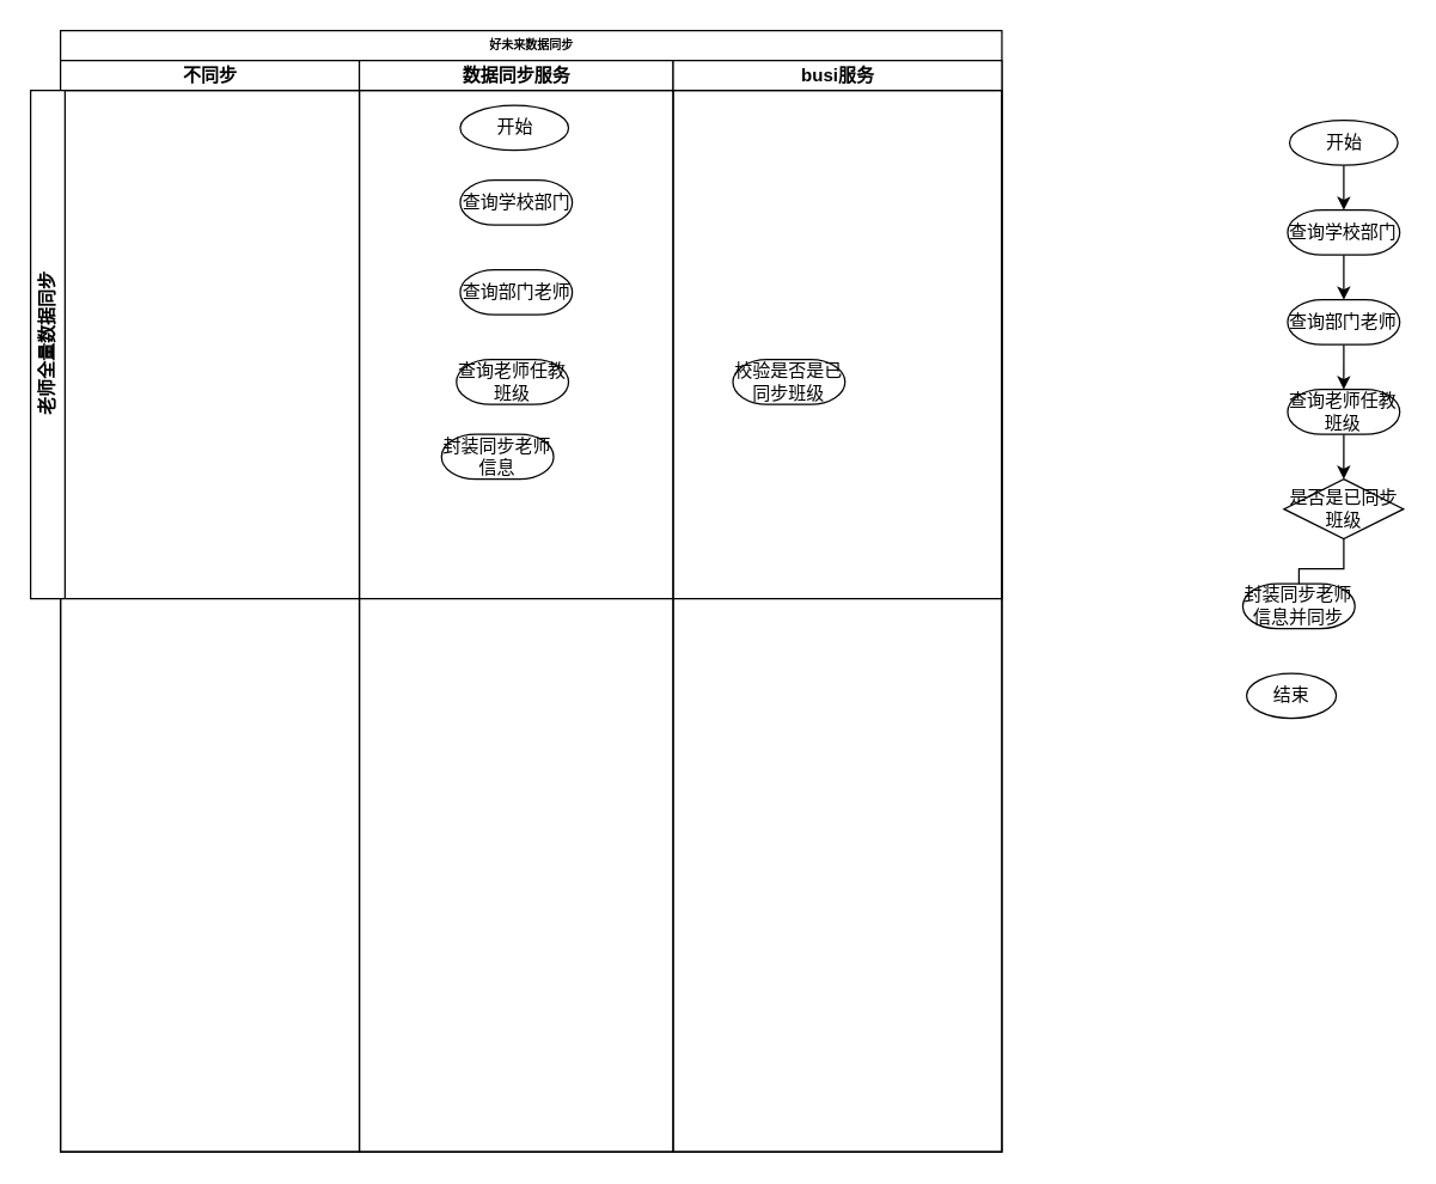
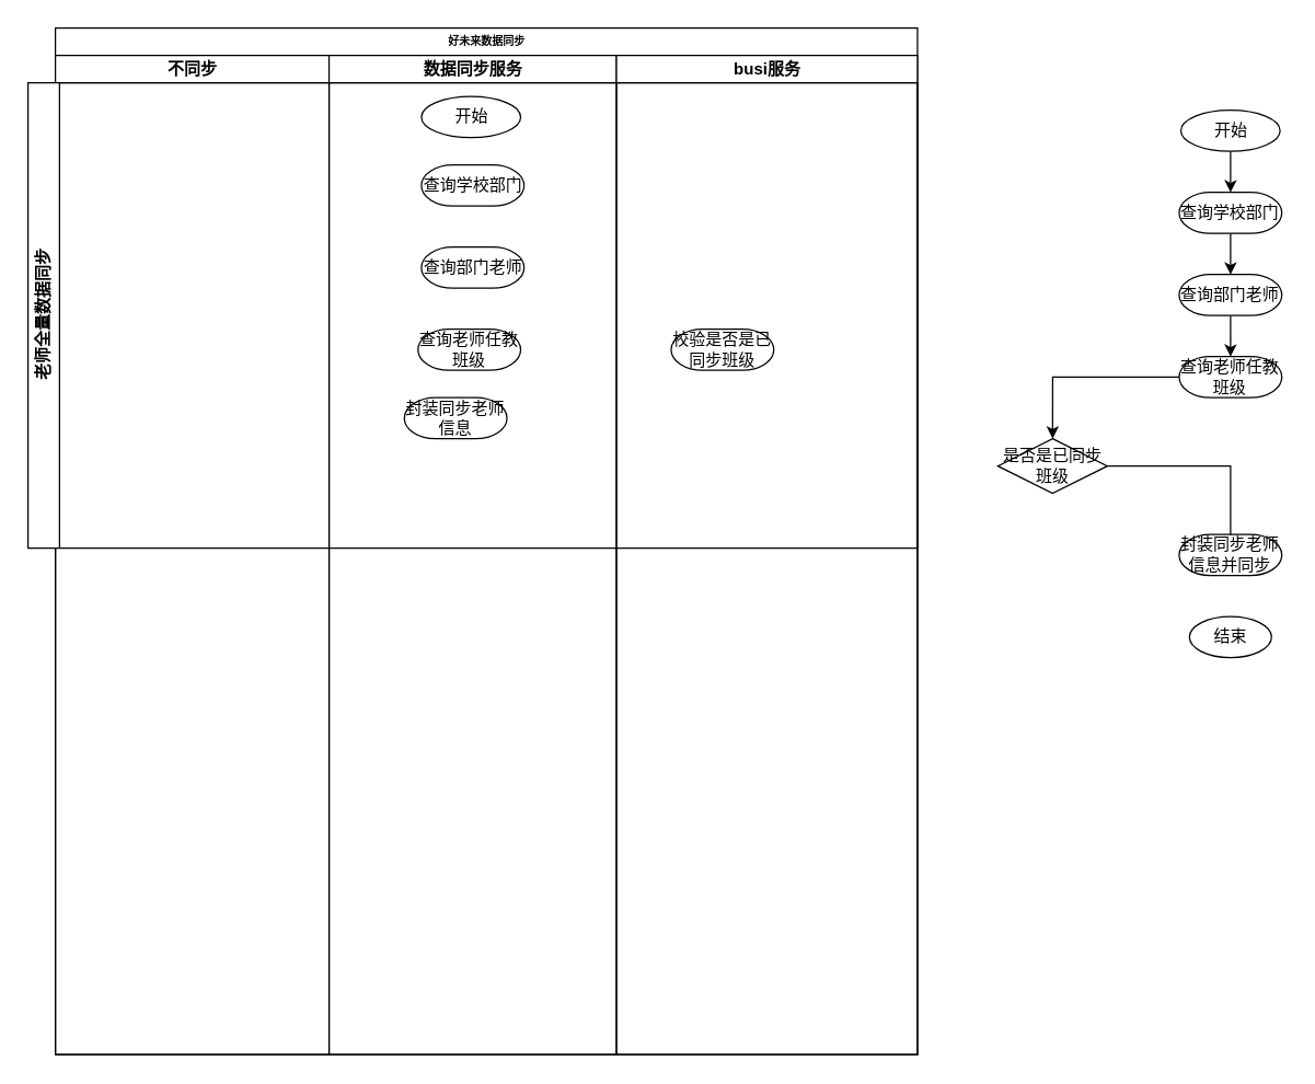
- <mxCell id="23" value="是否是已同步班级" style="strokeWidth=1;html=1;shape=mxgraph.flowchart.decision;whiteSpace=wrap;" vertex="1" parent="1"><mxGeometry x="858.75" y="320" width="80" height="40" as="geometry" /></mxCell>
+ <mxCell id="23" value="是否是已同步班级" style="strokeWidth=1;html=1;shape=mxgraph.flowchart.decision;whiteSpace=wrap;" vertex="1" parent="1"><mxGeometry x="728.75" y="320" width="80" height="40" as="geometry" /></mxCell>
- <mxCell id="21" value="封装同步老师信息并同步" style="strokeWidth=1;html=1;shape=mxgraph.flowchart.terminator;whiteSpace=wrap;" vertex="1" parent="1"><mxGeometry x="831.25" y="390" width="75" height="30" as="geometry" /></mxCell>
+ <mxCell id="21" value="封装同步老师信息并同步" style="strokeWidth=1;html=1;shape=mxgraph.flowchart.terminator;whiteSpace=wrap;" vertex="1" parent="1"><mxGeometry x="861.25" y="390" width="75" height="30" as="geometry" /></mxCell>
- <mxCell id="24" value="结束" style="strokeWidth=1;html=1;shape=mxgraph.flowchart.start_1;whiteSpace=wrap;" vertex="1" parent="1"><mxGeometry x="833.75" y="450" width="60" height="30" as="geometry" /></mxCell>
+ <mxCell id="24" value="结束" style="strokeWidth=1;html=1;shape=mxgraph.flowchart.start_1;whiteSpace=wrap;" vertex="1" parent="1"><mxGeometry x="868.75" y="450" width="60" height="30" as="geometry" /></mxCell>
